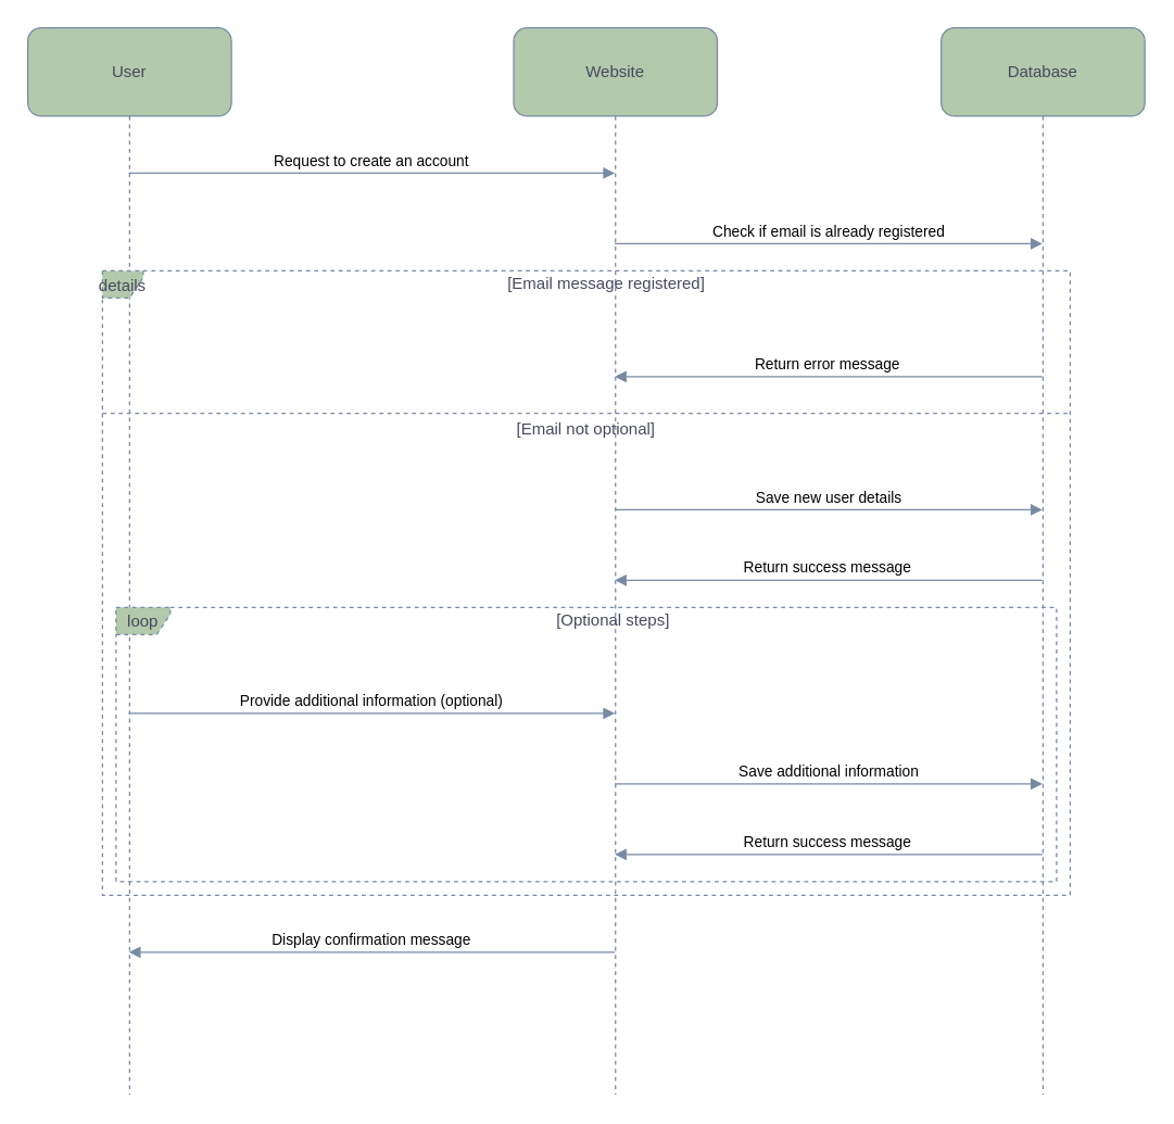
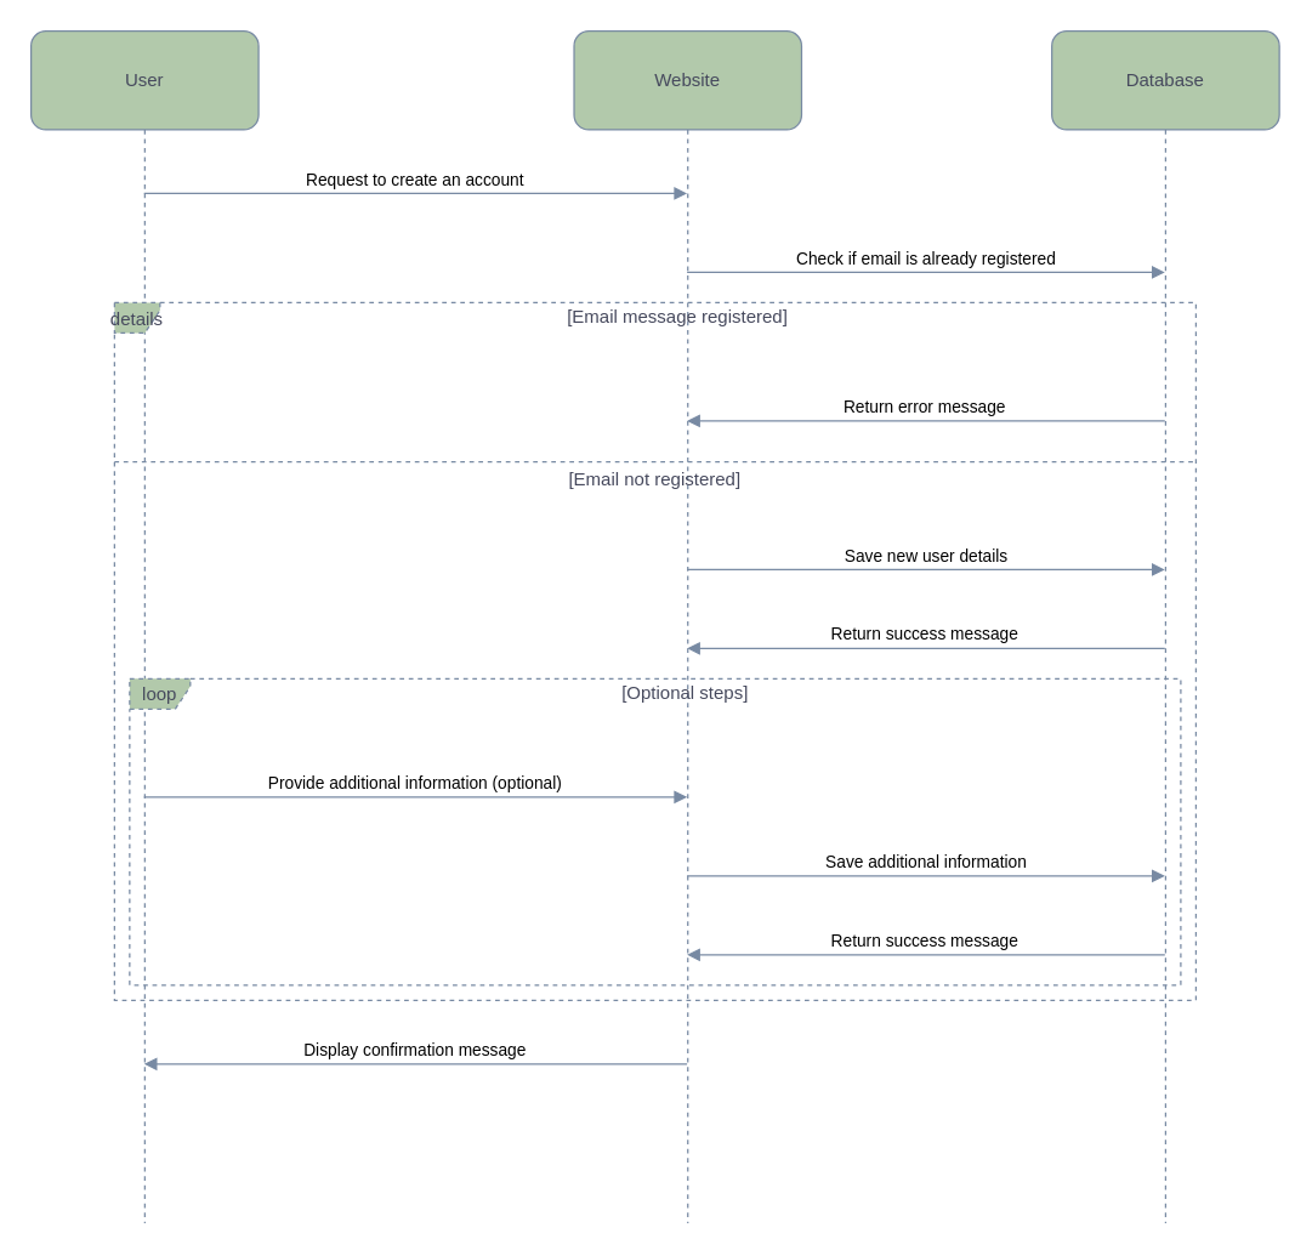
- <mxCell id="9" value="[Email not optional]" style="shape=line;dashed=1;whiteSpace=wrap;verticalAlign=top;labelPosition=center;verticalLabelPosition=middle;align=center;strokeColor=#788AA3;rounded=1;labelBackgroundColor=none;fillColor=#B2C9AB;fontColor=#46495D;" parent="7" vertex="1"><mxGeometry y="103" width="713" height="4" as="geometry" /></mxCell>
+ <mxCell id="9" value="[Email not registered]" style="shape=line;dashed=1;whiteSpace=wrap;verticalAlign=top;labelPosition=center;verticalLabelPosition=middle;align=center;strokeColor=#788AA3;rounded=1;labelBackgroundColor=none;fillColor=#B2C9AB;fontColor=#46495D;" parent="7" vertex="1"><mxGeometry y="103" width="713" height="4" as="geometry" /></mxCell>
